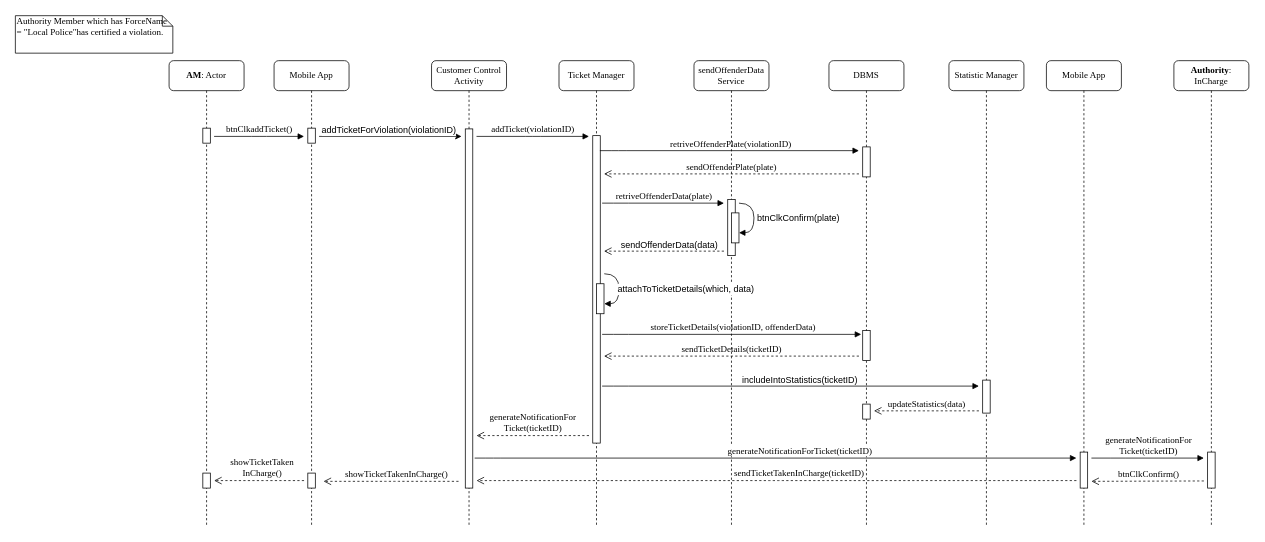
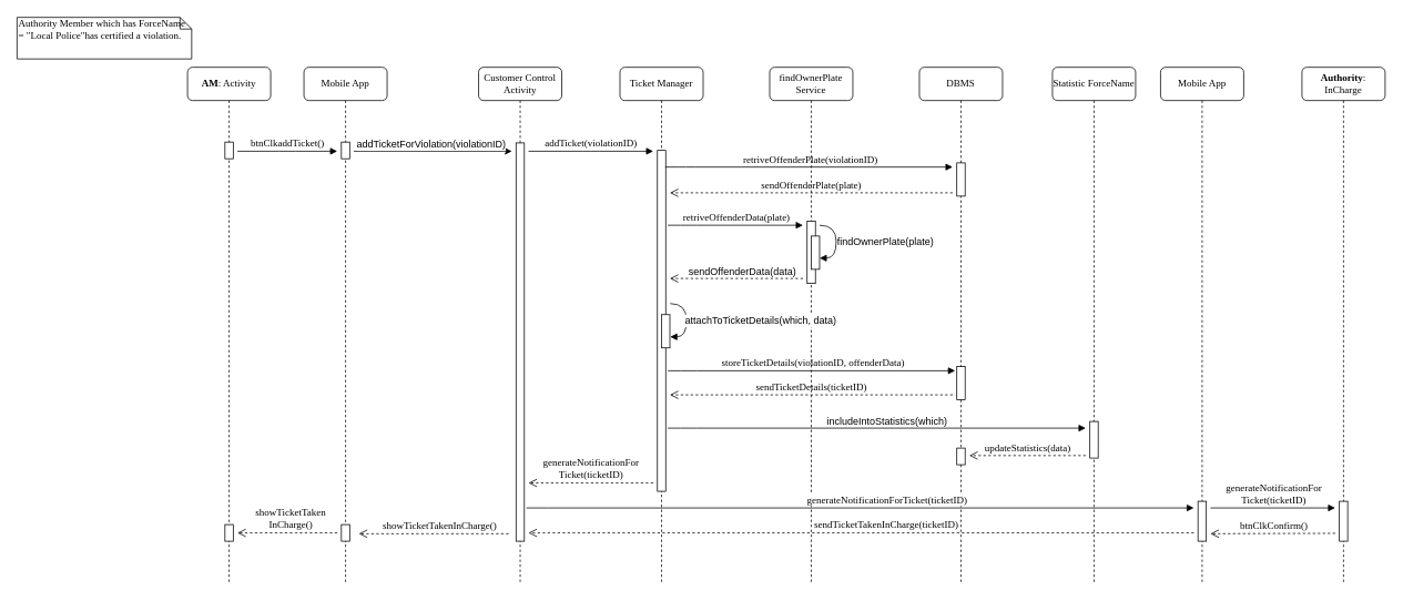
- <mxCell id="17" value="&lt;b&gt;AM&lt;/b&gt;: Actor" style="shape=umlLifeline;perimeter=lifelinePerimeter;whiteSpace=wrap;html=1;container=1;collapsible=0;recursiveResize=0;outlineConnect=0;rounded=1;shadow=0;comic=0;labelBackgroundColor=none;strokeWidth=1;fontFamily=Verdana;fontSize=12;align=center;" parent="1" vertex="1"><mxGeometry x="225" y="80" width="100" height="620" as="geometry" /></mxCell>
+ <mxCell id="17" value="&lt;b&gt;AM&lt;/b&gt;: Activity" style="shape=umlLifeline;perimeter=lifelinePerimeter;whiteSpace=wrap;html=1;container=1;collapsible=0;recursiveResize=0;outlineConnect=0;rounded=1;shadow=0;comic=0;labelBackgroundColor=none;strokeWidth=1;fontFamily=Verdana;fontSize=12;align=center;" parent="1" vertex="1"><mxGeometry x="225" y="80" width="100" height="620" as="geometry" /></mxCell>
- <mxCell id="6" value="&lt;div&gt;sendOffenderData&lt;div&gt;Service&lt;br&gt;&lt;/div&gt;&lt;/div&gt;" style="shape=umlLifeline;perimeter=lifelinePerimeter;whiteSpace=wrap;html=1;container=1;collapsible=0;recursiveResize=0;outlineConnect=0;rounded=1;shadow=0;comic=0;labelBackgroundColor=none;strokeWidth=1;fontFamily=Verdana;fontSize=12;align=center;" parent="1" vertex="1"><mxGeometry x="925" y="80" width="100" height="620" as="geometry" /></mxCell>
+ <mxCell id="6" value="&lt;div&gt;findOwnerPlate&lt;div&gt;Service&lt;br&gt;&lt;/div&gt;&lt;/div&gt;" style="shape=umlLifeline;perimeter=lifelinePerimeter;whiteSpace=wrap;html=1;container=1;collapsible=0;recursiveResize=0;outlineConnect=0;rounded=1;shadow=0;comic=0;labelBackgroundColor=none;strokeWidth=1;fontFamily=Verdana;fontSize=12;align=center;" parent="1" vertex="1"><mxGeometry x="925" y="80" width="100" height="620" as="geometry" /></mxCell>
- <mxCell id="15" value="Statistic Manager" style="shape=umlLifeline;perimeter=lifelinePerimeter;whiteSpace=wrap;html=1;container=1;collapsible=0;recursiveResize=0;outlineConnect=0;rounded=1;shadow=0;comic=0;labelBackgroundColor=none;strokeWidth=1;fontFamily=Verdana;fontSize=12;align=center;" parent="1" vertex="1"><mxGeometry x="1265" y="80" width="100" height="620" as="geometry" /></mxCell>
+ <mxCell id="15" value="Statistic ForceName" style="shape=umlLifeline;perimeter=lifelinePerimeter;whiteSpace=wrap;html=1;container=1;collapsible=0;recursiveResize=0;outlineConnect=0;rounded=1;shadow=0;comic=0;labelBackgroundColor=none;strokeWidth=1;fontFamily=Verdana;fontSize=12;align=center;" parent="1" vertex="1"><mxGeometry x="1265" y="80" width="100" height="620" as="geometry" /></mxCell>
- <mxCell id="35" value="btnClkConfirm(plate)" style="text;html=1;align=center;verticalAlign=middle;resizable=0;points=[];;autosize=1;" parent="1" vertex="1"><mxGeometry x="999" y="280" width="130" height="20" as="geometry" /></mxCell>
+ <mxCell id="35" value="findOwnerPlate(plate)" style="text;html=1;align=center;verticalAlign=middle;resizable=0;points=[];;autosize=1;" parent="1" vertex="1"><mxGeometry x="999" y="280" width="130" height="20" as="geometry" /></mxCell>
- <mxCell id="39" value="includeIntoStatistics(ticketID)" style="text;html=1;align=center;verticalAlign=middle;resizable=0;points=[];;autosize=1;" parent="1" vertex="1"><mxGeometry x="981" y="496" width="170" height="20" as="geometry" /></mxCell>
+ <mxCell id="39" value="includeIntoStatistics(which)" style="text;html=1;align=center;verticalAlign=middle;resizable=0;points=[];;autosize=1;" parent="1" vertex="1"><mxGeometry x="981" y="496" width="170" height="20" as="geometry" /></mxCell>
